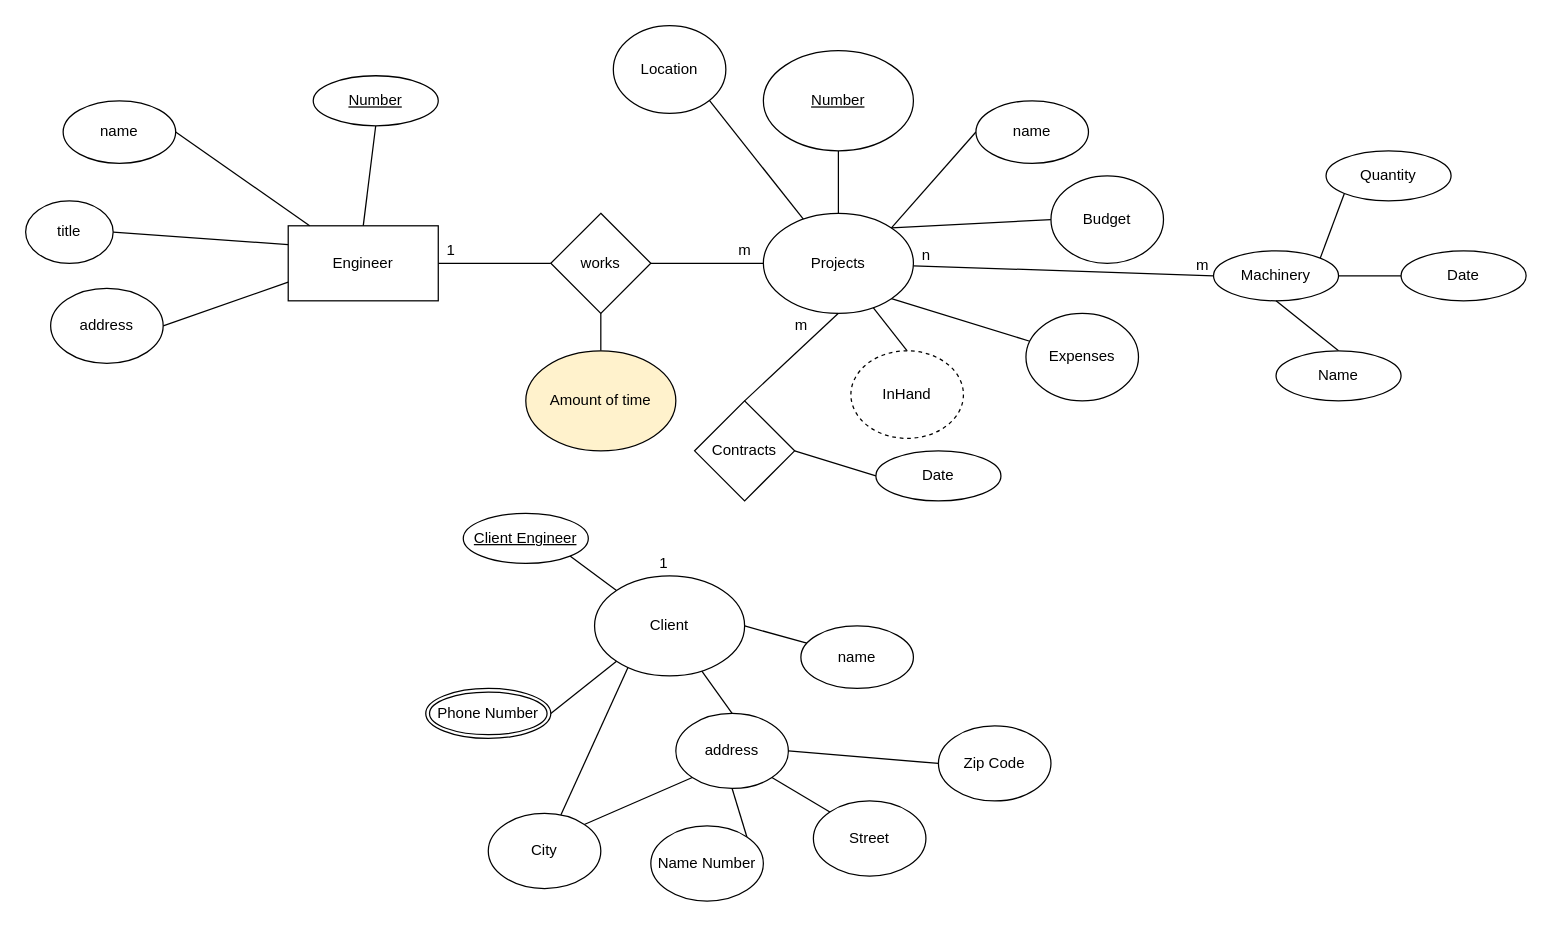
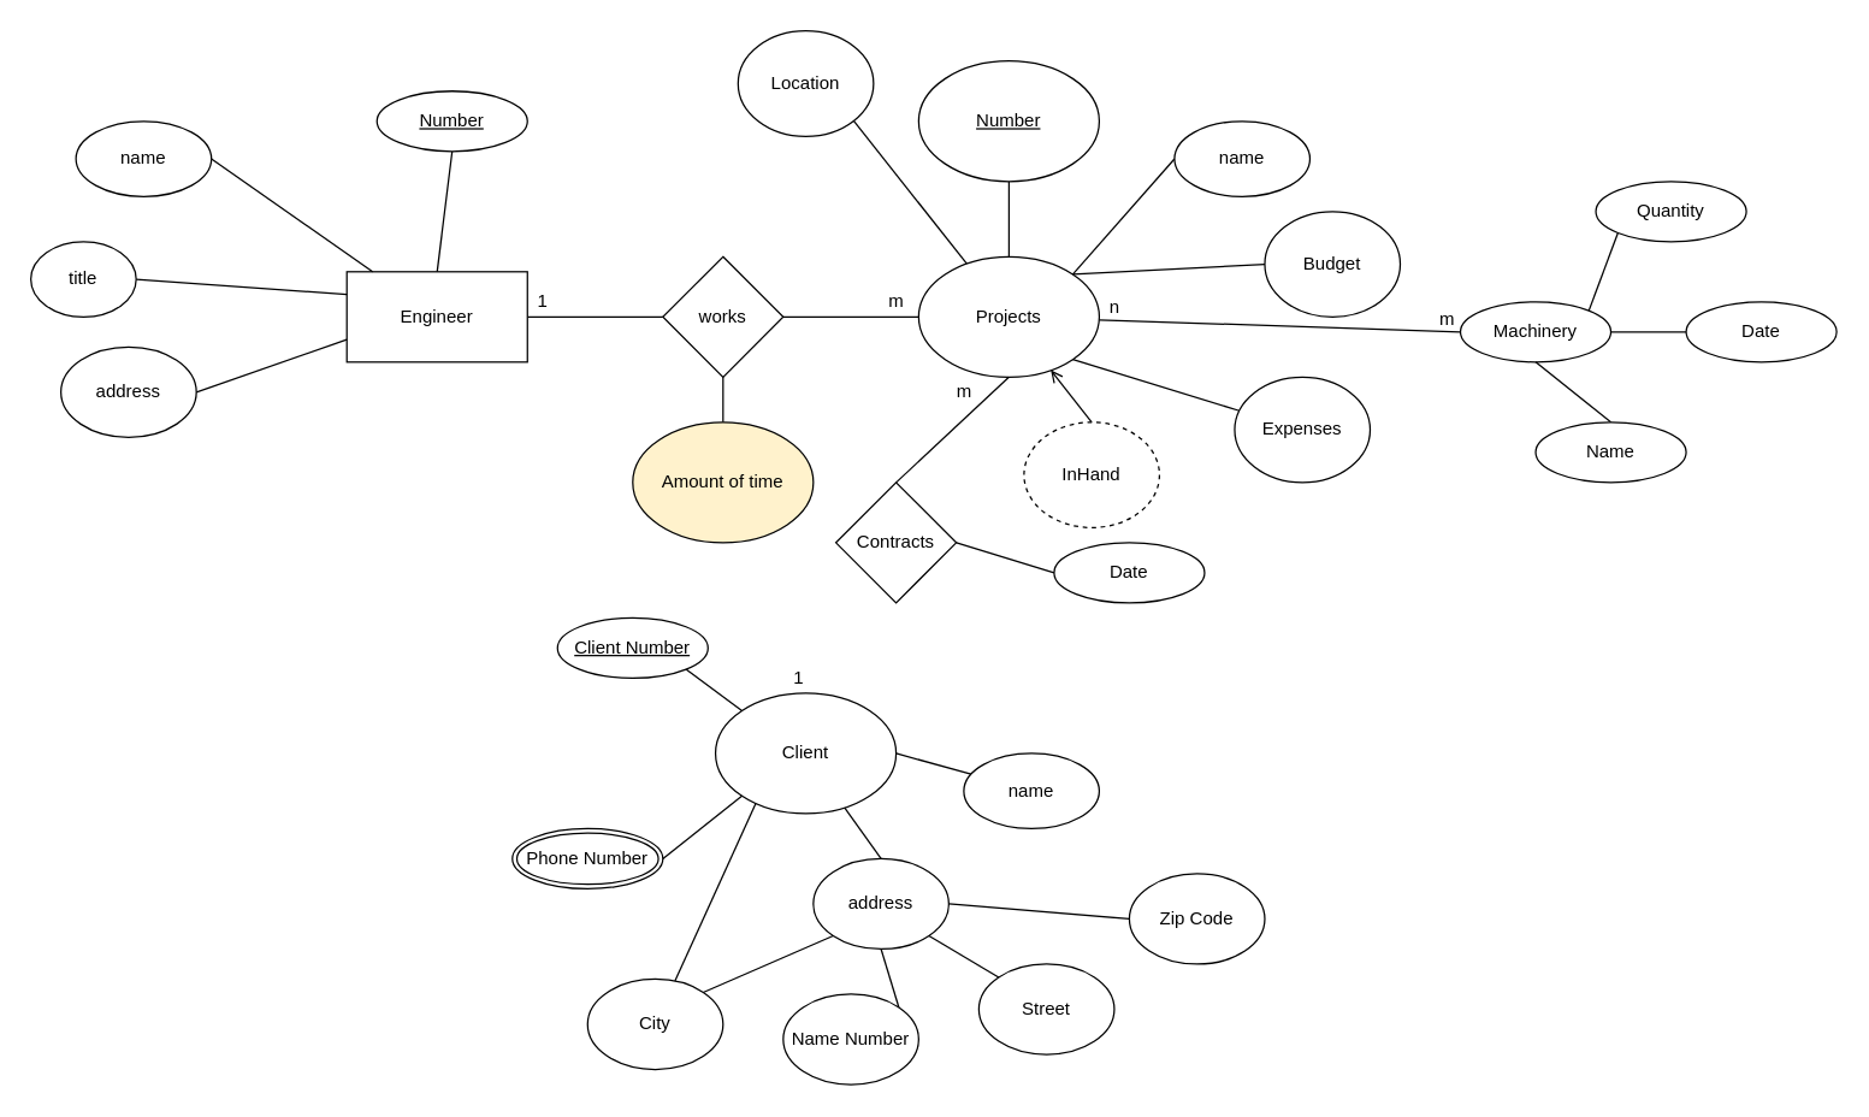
- <mxCell id="25" style="edgeStyle=none;rounded=0;orthogonalLoop=1;jettySize=auto;html=1;exitX=0.5;exitY=0;exitDx=0;exitDy=0;startArrow=none;startFill=0;endArrow=none;endFill=0;strokeColor=#000000;" edge="1" parent="1" source="26" target="7"><mxGeometry relative="1" as="geometry" /></mxCell>
+ <mxCell id="25" style="edgeStyle=none;rounded=0;orthogonalLoop=1;jettySize=auto;html=1;exitX=0.5;exitY=0;exitDx=0;exitDy=0;startArrow=none;startFill=0;endArrow=open;endFill=0;strokeColor=#000000;" edge="1" parent="1" source="26" target="7"><mxGeometry relative="1" as="geometry" /></mxCell>
- <mxCell id="54" value="Client Engineer" style="ellipse;whiteSpace=wrap;html=1;align=center;fontStyle=4;" vertex="1" parent="1"><mxGeometry x="370" y="410" width="100" height="40" as="geometry" /></mxCell>
+ <mxCell id="54" value="Client Number" style="ellipse;whiteSpace=wrap;html=1;align=center;fontStyle=4;" vertex="1" parent="1"><mxGeometry x="370" y="410" width="100" height="40" as="geometry" /></mxCell>
